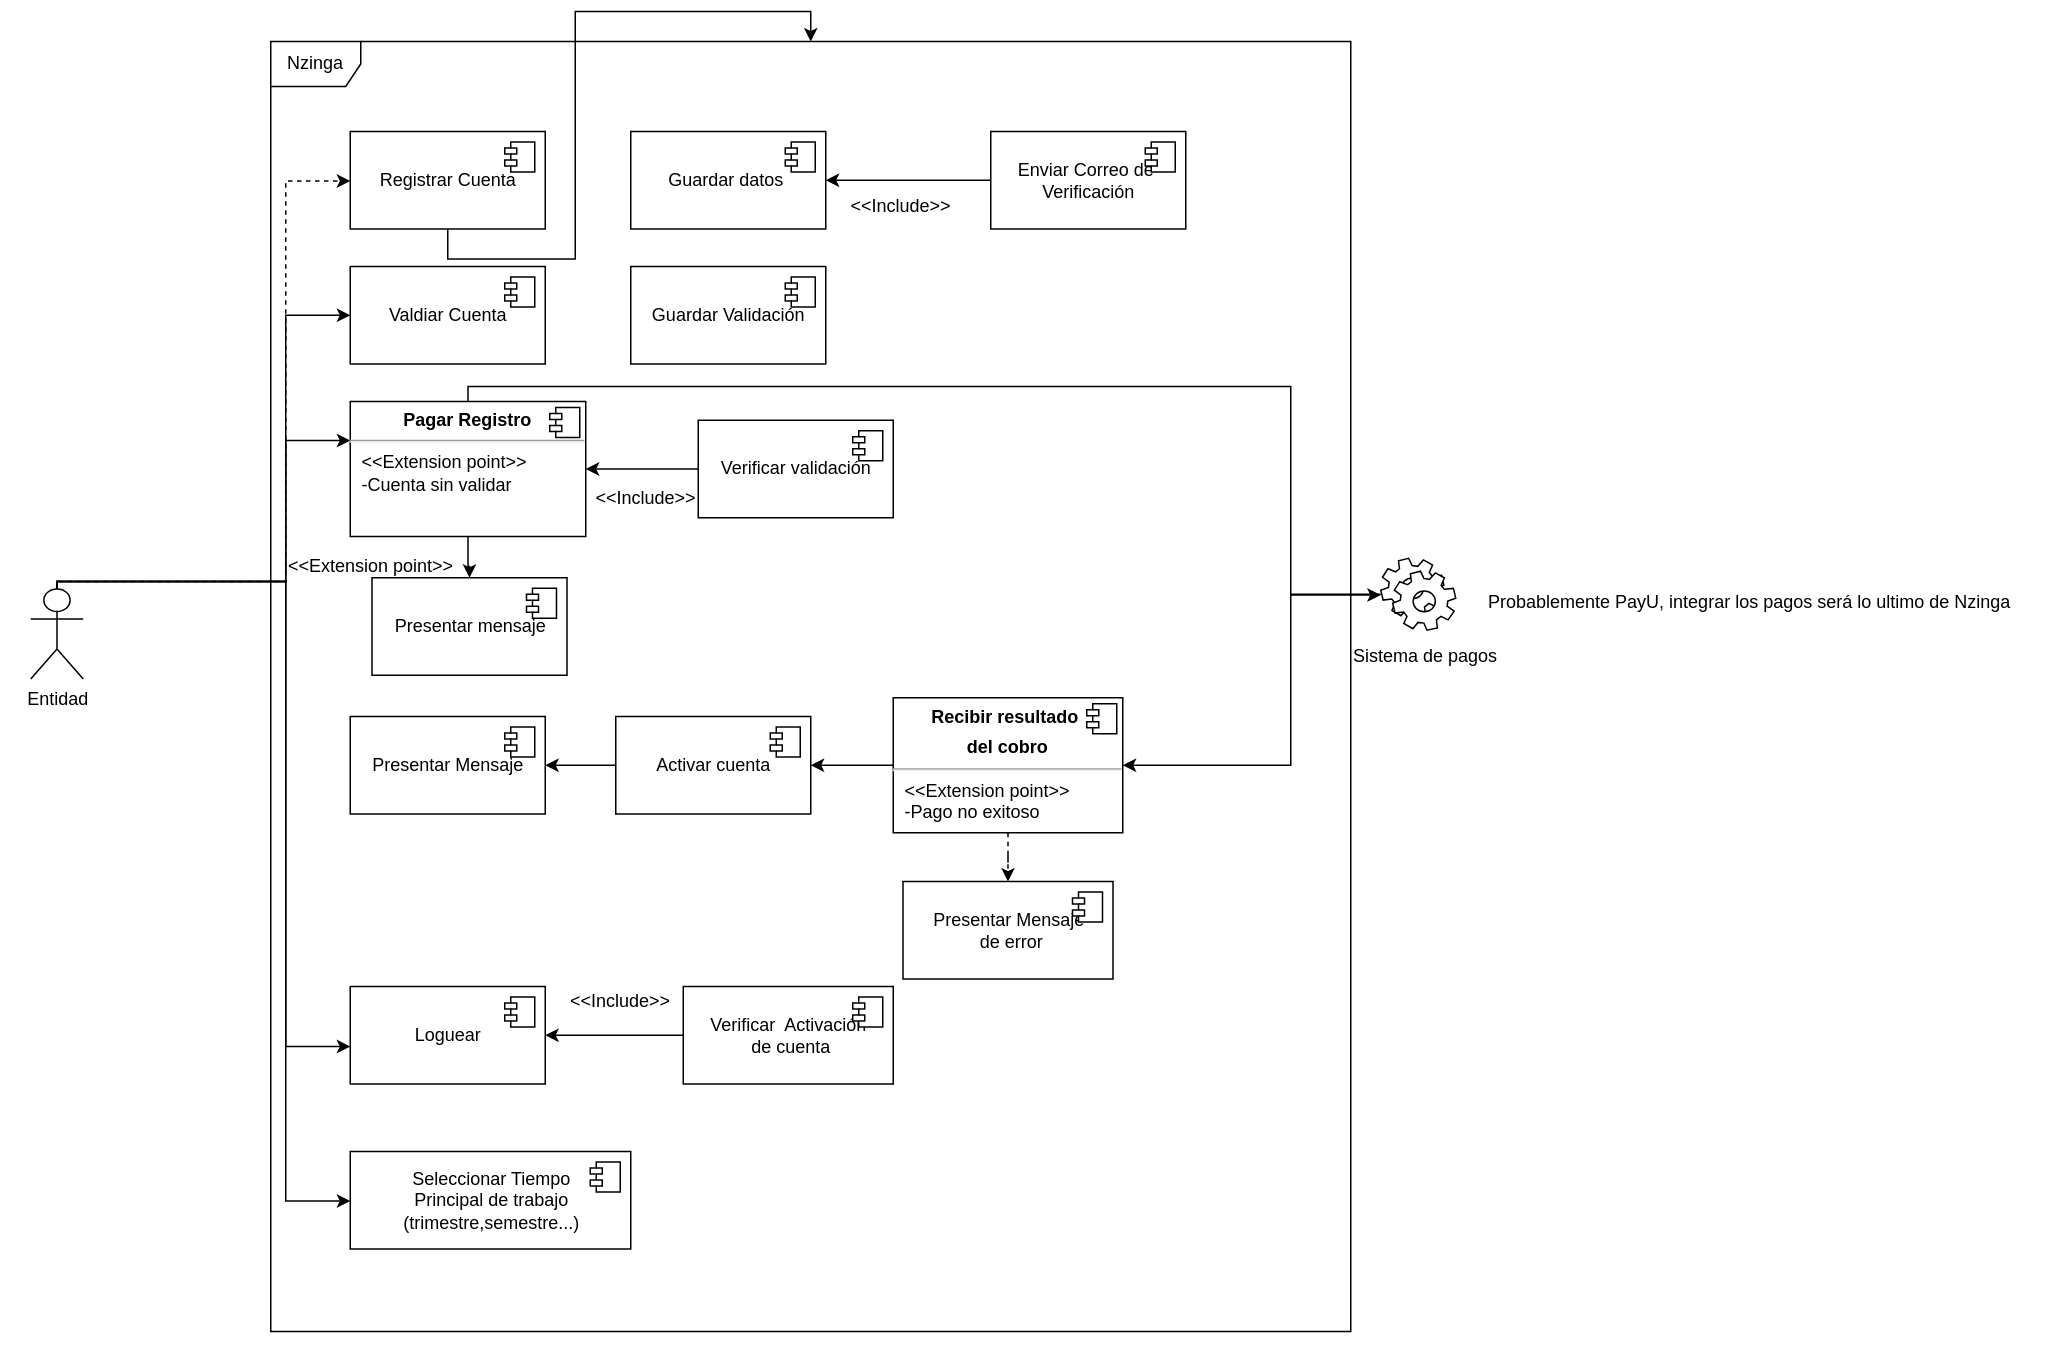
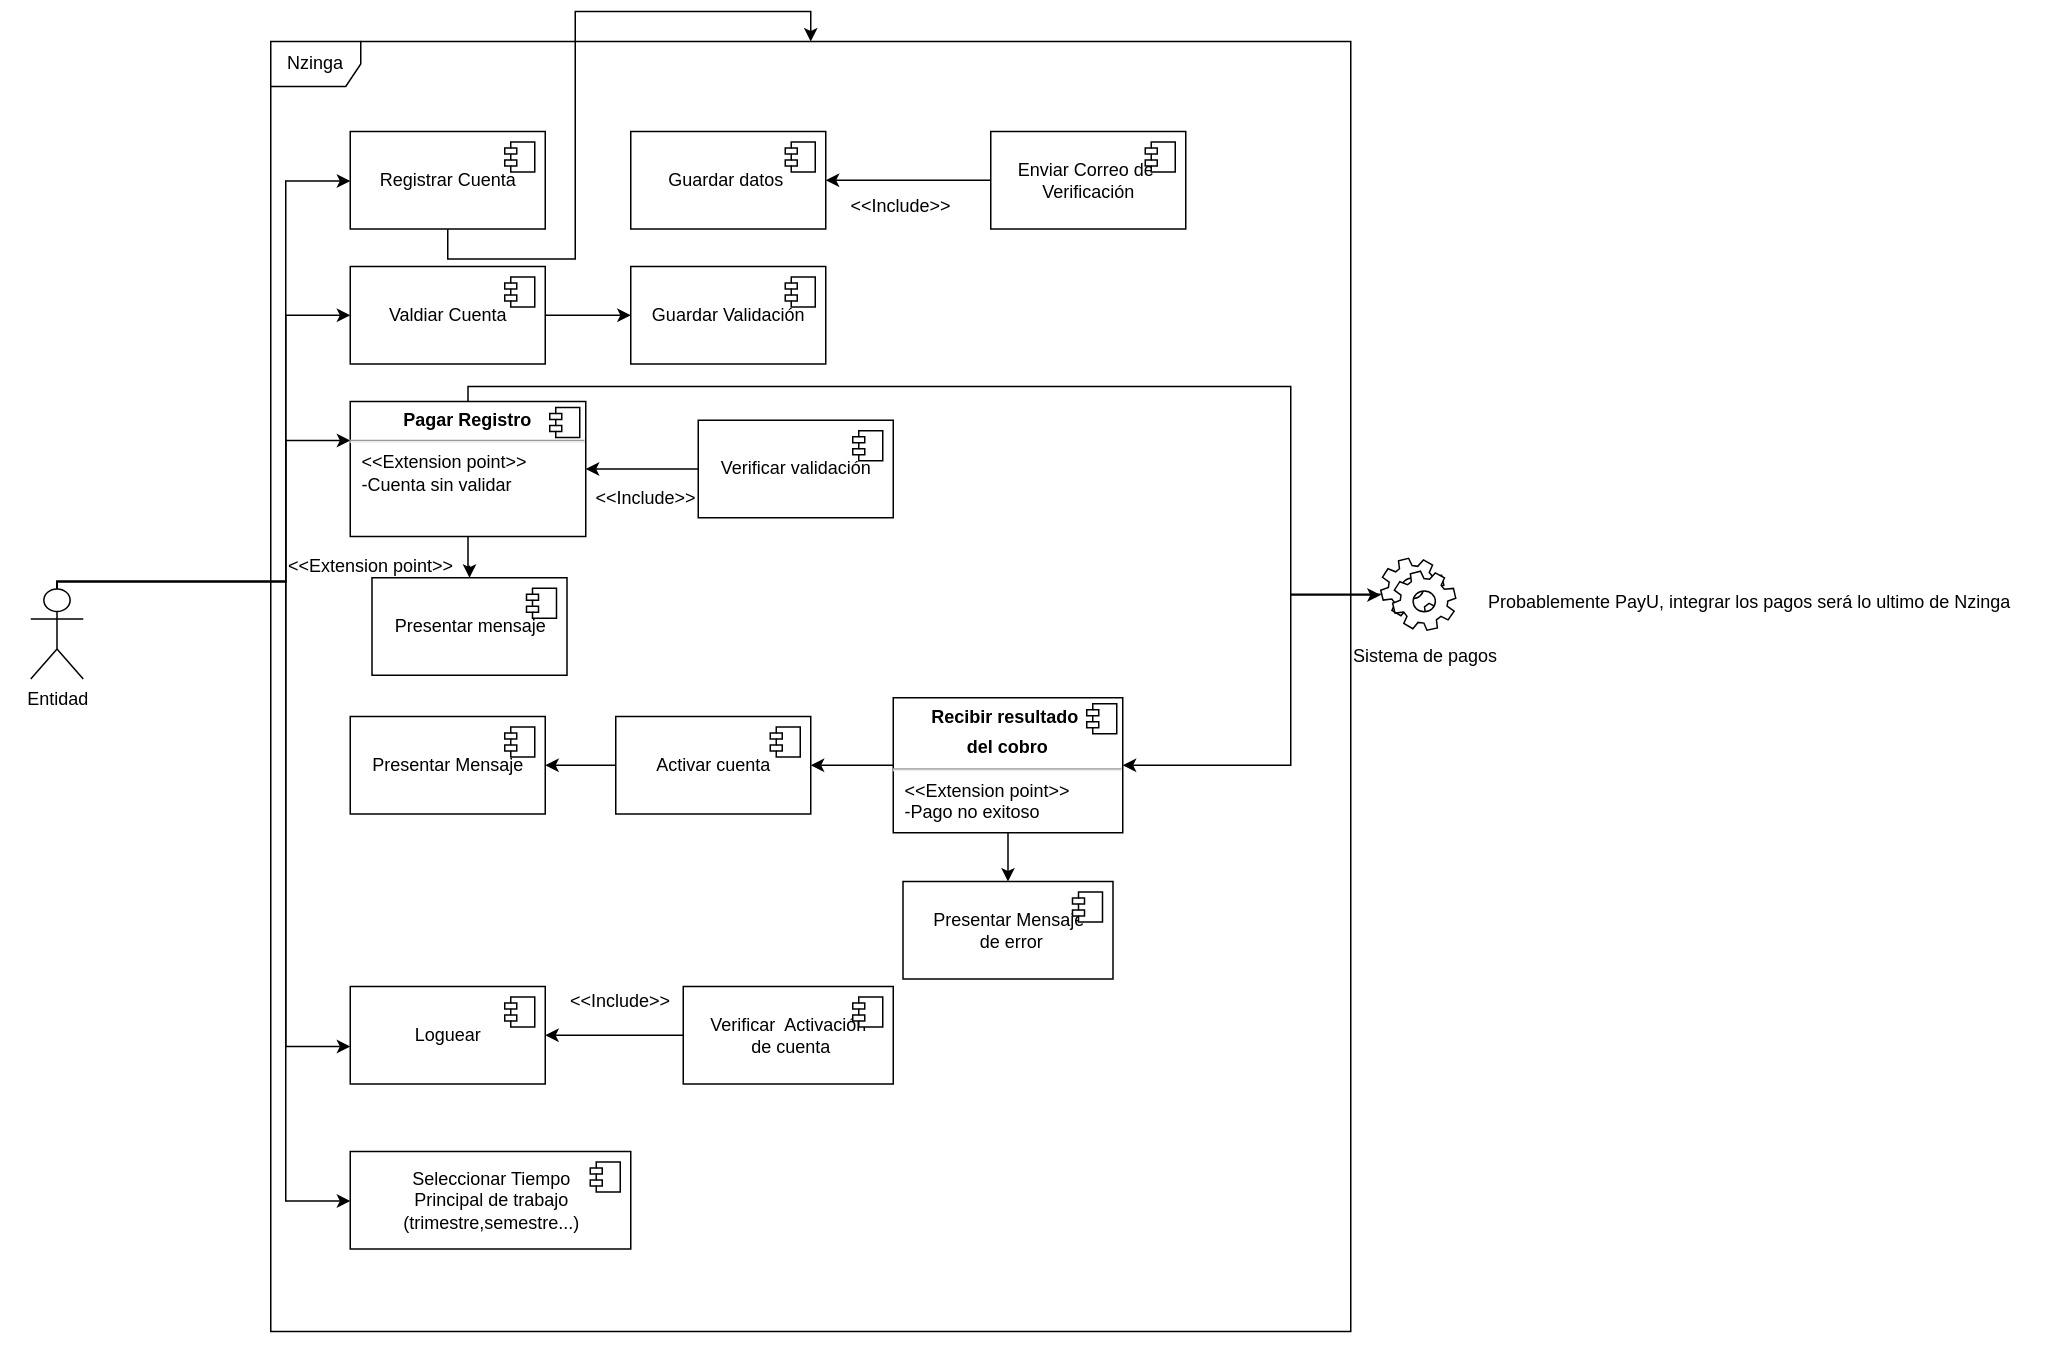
- <mxCell id="2" style="edgeStyle=orthogonalEdgeStyle;rounded=0;orthogonalLoop=1;jettySize=auto;html=1;dashed=1;" parent="1" source="7" target="10" edge="1"><mxGeometry relative="1" as="geometry"><Array as="points"><mxPoint x="190" y="380" /><mxPoint x="190" y="113" /></Array></mxGeometry></mxCell>
+ <mxCell id="2" style="edgeStyle=orthogonalEdgeStyle;rounded=0;orthogonalLoop=1;jettySize=auto;html=1;" parent="1" source="7" target="10" edge="1"><mxGeometry relative="1" as="geometry"><Array as="points"><mxPoint x="190" y="380" /><mxPoint x="190" y="113" /></Array></mxGeometry></mxCell>
+ <mxCell id="44" value="" style="endArrow=classic;html=1;exitX=1;exitY=0.5;exitDx=0;exitDy=0;entryX=0;entryY=0.5;entryDx=0;entryDy=0;" parent="1" source="40" target="42" edge="1"><mxGeometry width="50" height="50" relative="1" as="geometry"><mxPoint x="390" y="260" as="sourcePoint" /><mxPoint x="440" y="210" as="targetPoint" /></mxGeometry></mxCell>
- <mxCell id="15" value="" style="edgeStyle=orthogonalEdgeStyle;rounded=0;orthogonalLoop=1;jettySize=auto;html=1;dashed=1;" parent="1" source="16" target="27" edge="1"><mxGeometry relative="1" as="geometry" /></mxCell>
+ <mxCell id="15" value="" style="edgeStyle=orthogonalEdgeStyle;rounded=0;orthogonalLoop=1;jettySize=auto;html=1;" parent="1" source="16" target="27" edge="1"><mxGeometry relative="1" as="geometry" /></mxCell>
